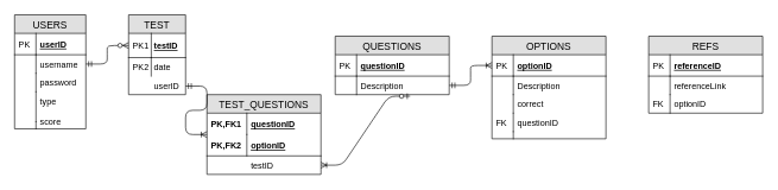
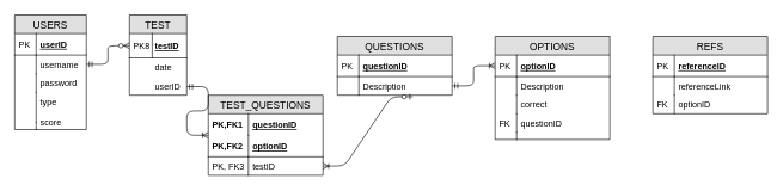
- <mxCell id="15" value="PK1" style="shape=partialRectangle;top=0;left=0;bottom=0;fillColor=none;align=left;verticalAlign=middle;spacingLeft=4;spacingRight=4;overflow=hidden;rotatable=0;points=[];portConstraint=eastwest;part=1;fontSize=12;" vertex="1" connectable="0" parent="14"><mxGeometry width="31.875" height="34" as="geometry" /></mxCell>
+ <mxCell id="15" value="PK8" style="shape=partialRectangle;top=0;left=0;bottom=0;fillColor=none;align=left;verticalAlign=middle;spacingLeft=4;spacingRight=4;overflow=hidden;rotatable=0;points=[];portConstraint=eastwest;part=1;fontSize=12;" vertex="1" connectable="0" parent="14"><mxGeometry width="31.875" height="34" as="geometry" /></mxCell>
- <mxCell id="17" value="PK2" style="shape=partialRectangle;top=0;left=0;bottom=0;fillColor=none;align=left;verticalAlign=top;spacingLeft=4;spacingRight=4;overflow=hidden;rotatable=0;points=[];portConstraint=eastwest;part=1;fontSize=12;" vertex="1" connectable="0" parent="16"><mxGeometry width="31.765" height="26" as="geometry" /></mxCell>
+ <mxCell id="48" value="PK, FK3" style="shape=partialRectangle;top=0;left=0;bottom=0;fillColor=none;align=left;verticalAlign=top;spacingLeft=4;spacingRight=4;overflow=hidden;rotatable=0;points=[];portConstraint=eastwest;part=1;fontSize=12;" vertex="1" connectable="0" parent="47"><mxGeometry width="56" height="26" as="geometry" /></mxCell>
